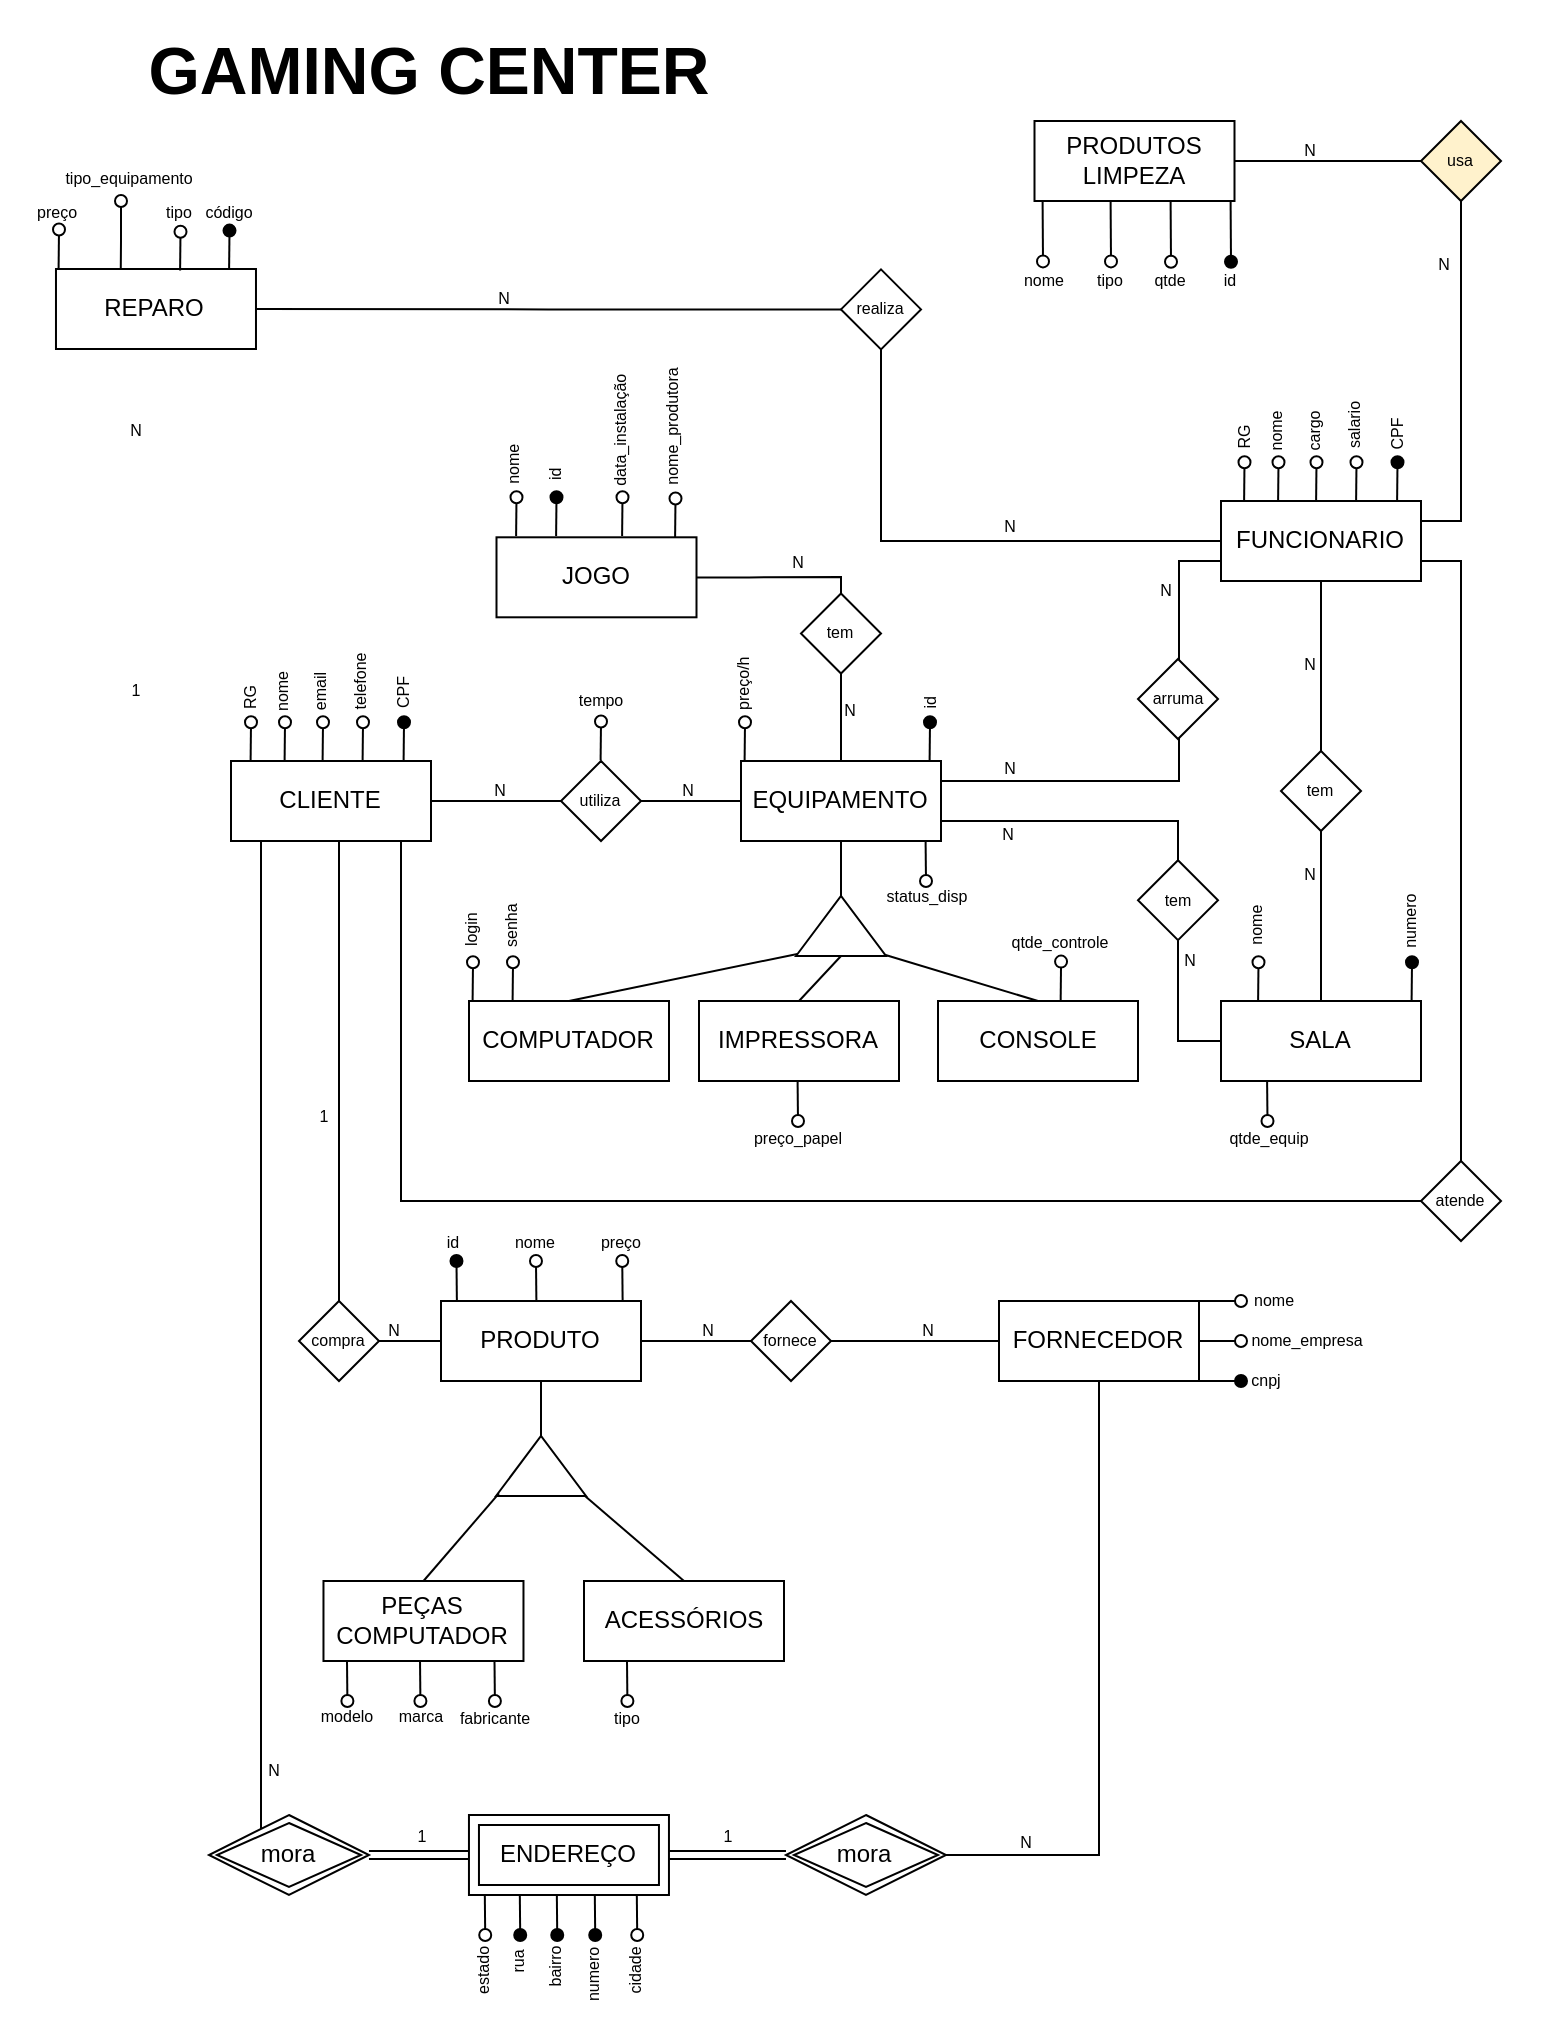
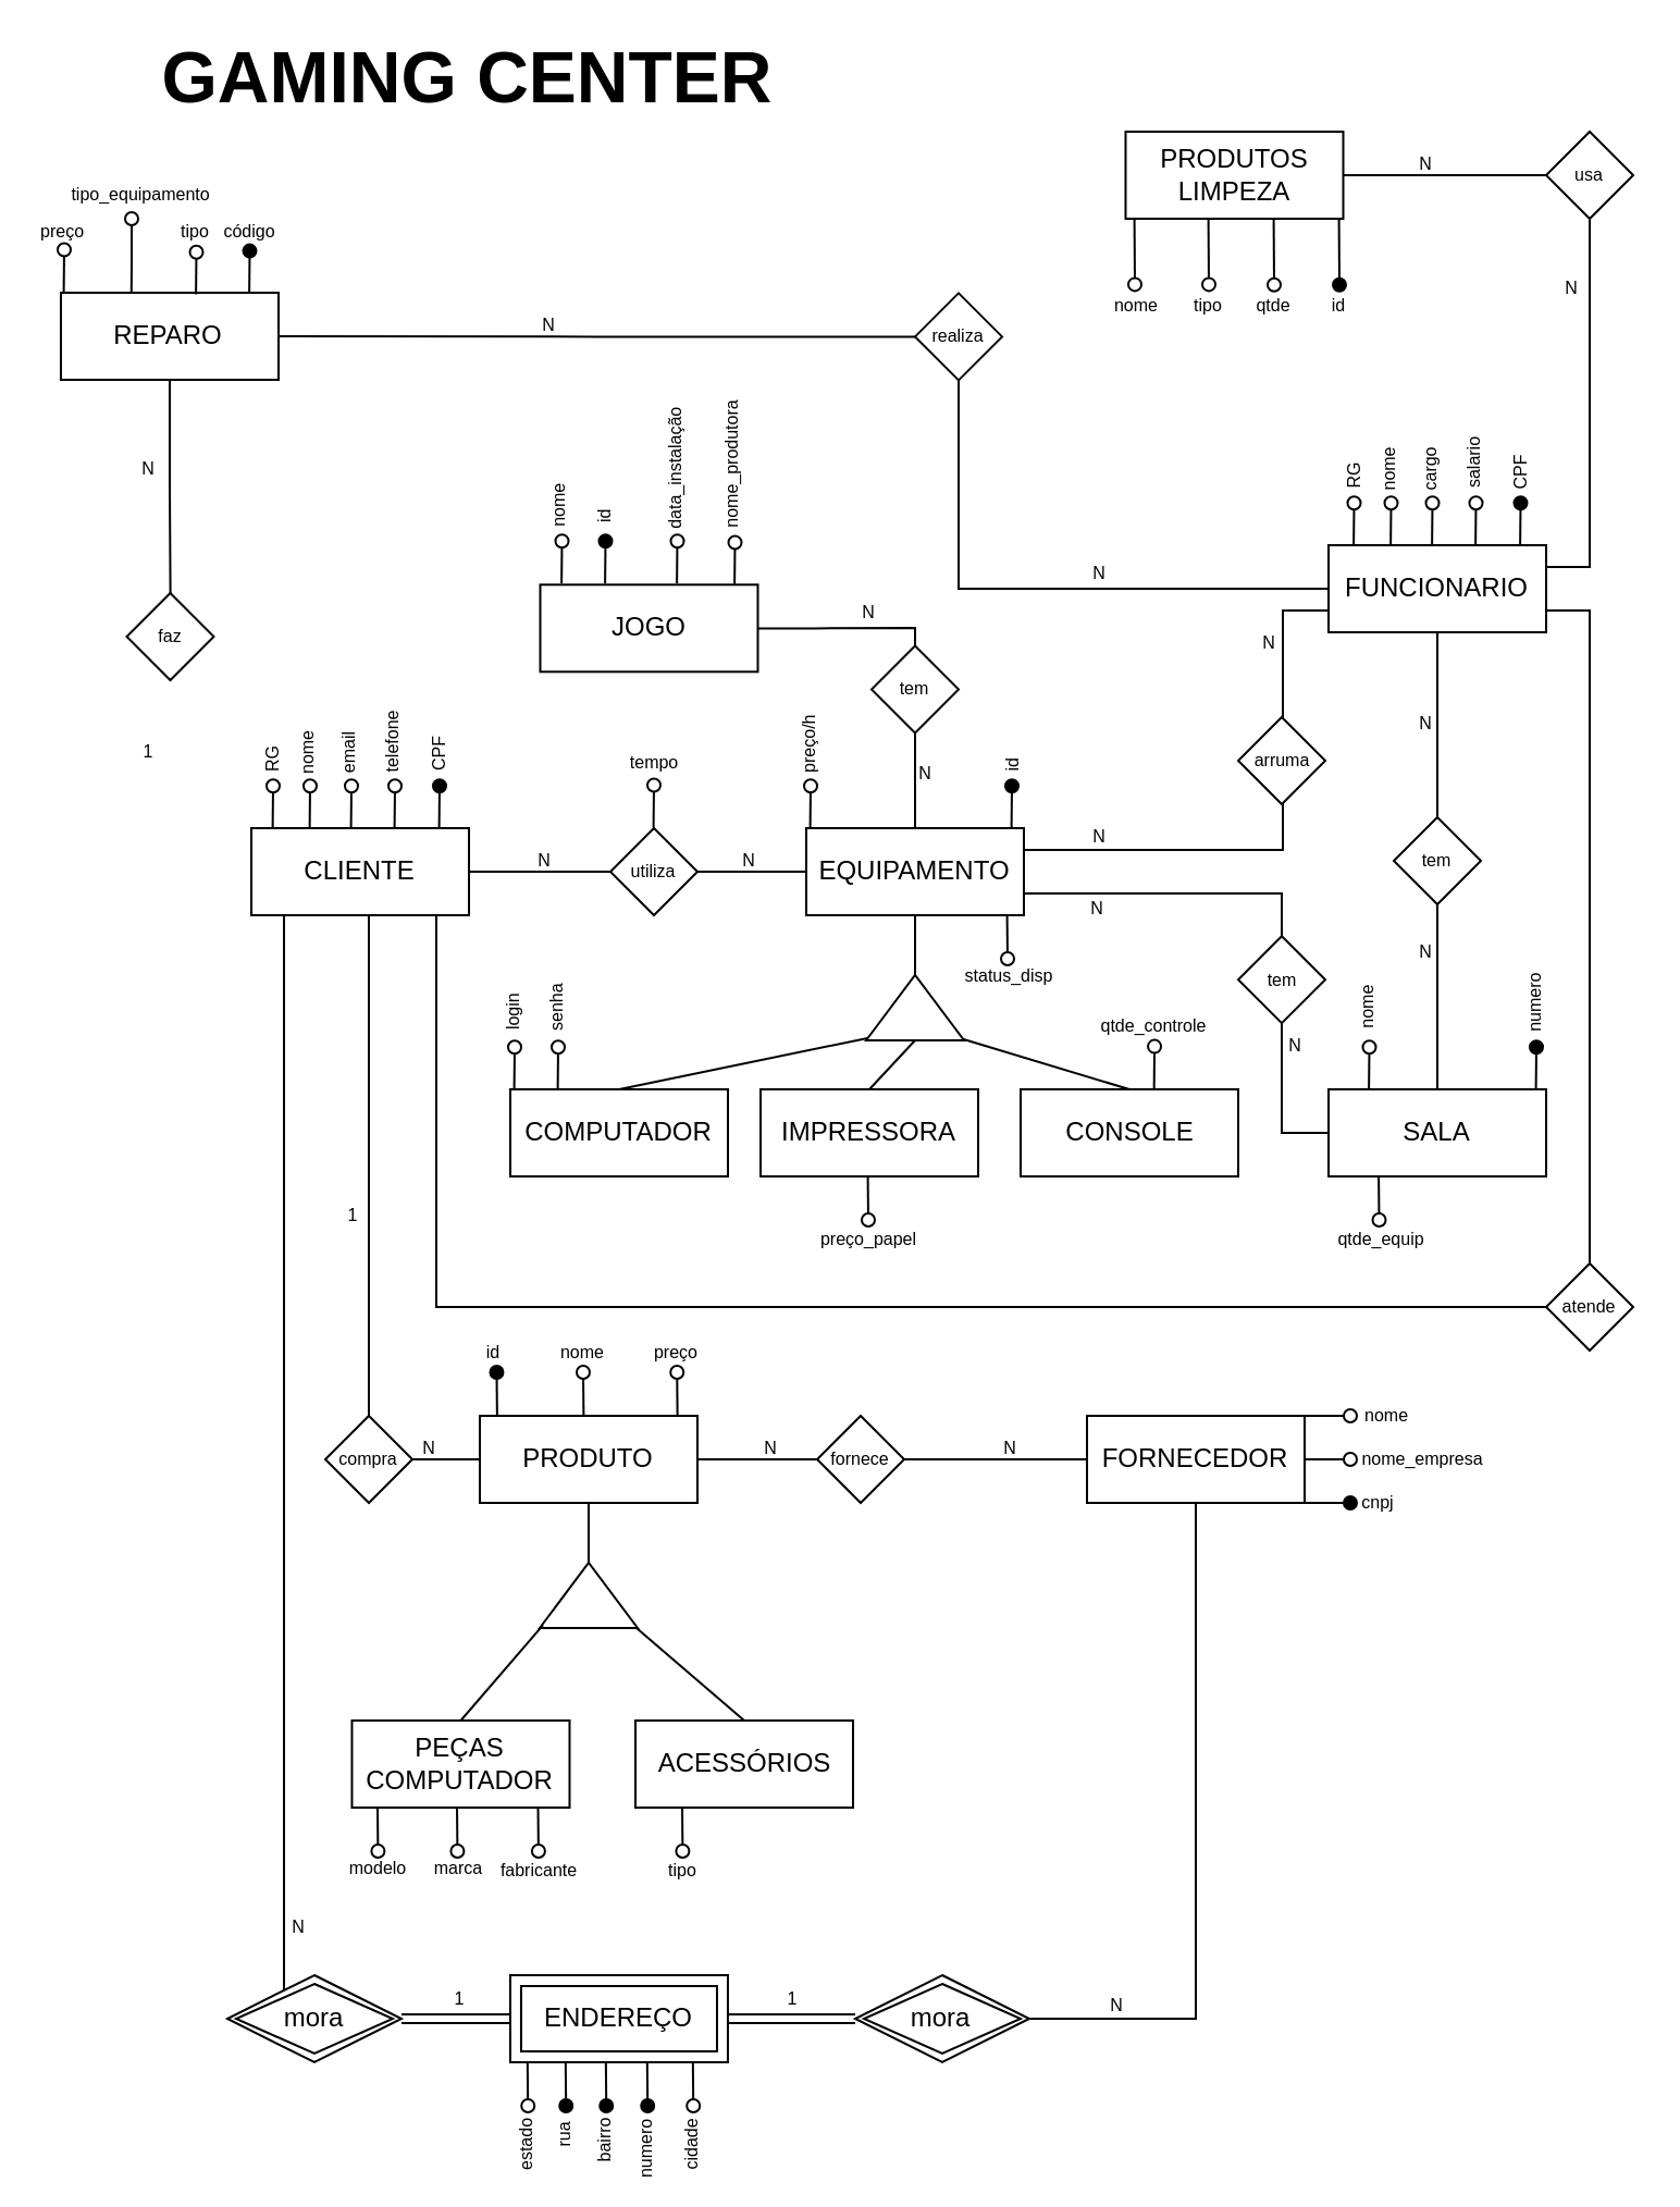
- <mxCell id="86" value="usa" style="rhombus;whiteSpace=wrap;html=1;fontSize=8;fillColor=#fff2cc;" parent="1" vertex="1"><mxGeometry x="710" y="60" width="40" height="40" as="geometry" /></mxCell>
+ <mxCell id="86" value="usa" style="rhombus;whiteSpace=wrap;html=1;fontSize=8;" parent="1" vertex="1"><mxGeometry x="710" y="60" width="40" height="40" as="geometry" /></mxCell>
+ <mxCell id="156" style="edgeStyle=orthogonalEdgeStyle;rounded=0;orthogonalLoop=1;jettySize=auto;html=1;startArrow=none;startFill=0;endArrow=none;endFill=0;" edge="1" parent="1" source="157" target="158"><mxGeometry relative="1" as="geometry" /></mxCell>
+ <mxCell id="158" value="faz" style="rhombus;whiteSpace=wrap;html=1;fontSize=8;" vertex="1" parent="1"><mxGeometry x="57.75" y="272" width="40" height="40" as="geometry" /></mxCell>
